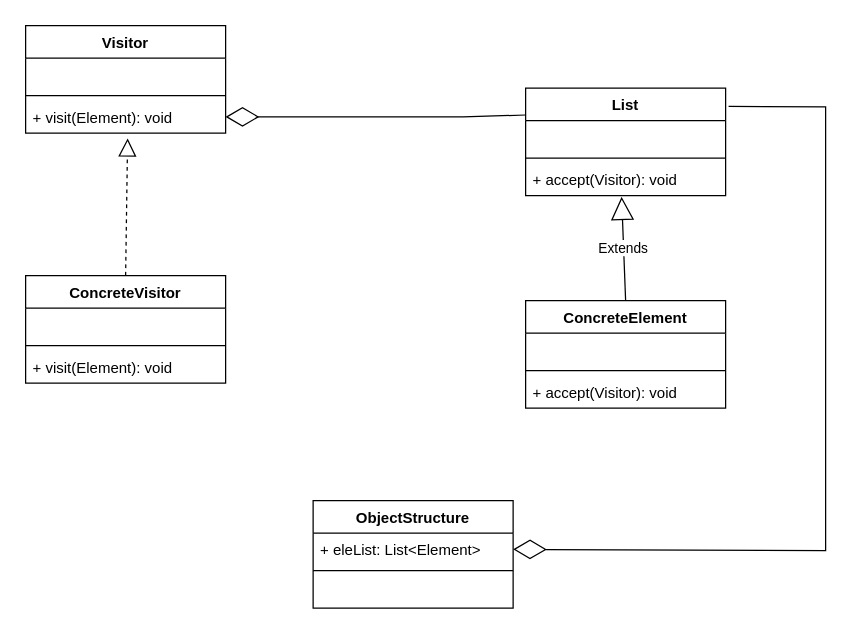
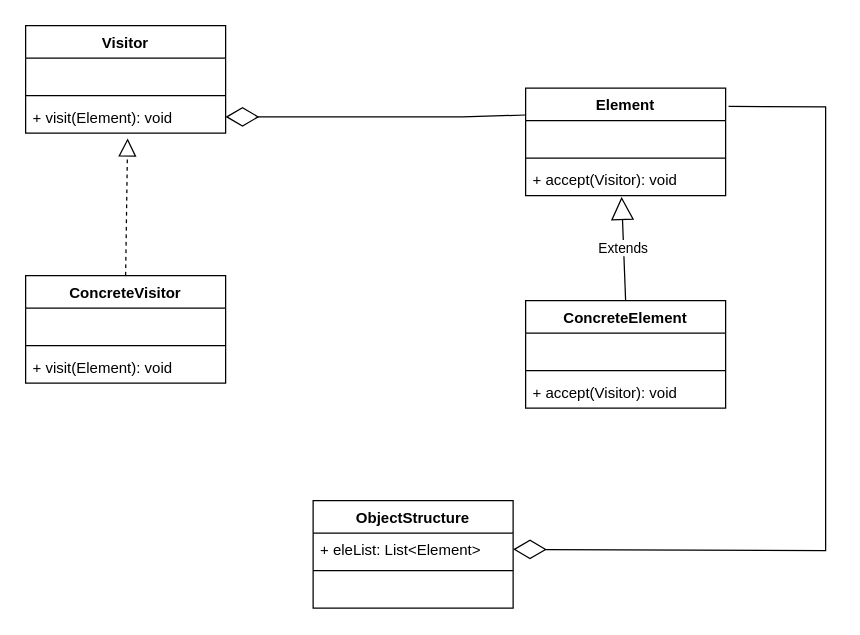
- <mxCell id="10" value="List" style="swimlane;fontStyle=1;align=center;verticalAlign=top;childLayout=stackLayout;horizontal=1;startSize=26;horizontalStack=0;resizeParent=1;resizeParentMax=0;resizeLast=0;collapsible=1;marginBottom=0;" vertex="1" parent="1"><mxGeometry x="420" y="70" width="160" height="86" as="geometry" /></mxCell>
+ <mxCell id="10" value="Element" style="swimlane;fontStyle=1;align=center;verticalAlign=top;childLayout=stackLayout;horizontal=1;startSize=26;horizontalStack=0;resizeParent=1;resizeParentMax=0;resizeLast=0;collapsible=1;marginBottom=0;" vertex="1" parent="1"><mxGeometry x="420" y="70" width="160" height="86" as="geometry" /></mxCell>
